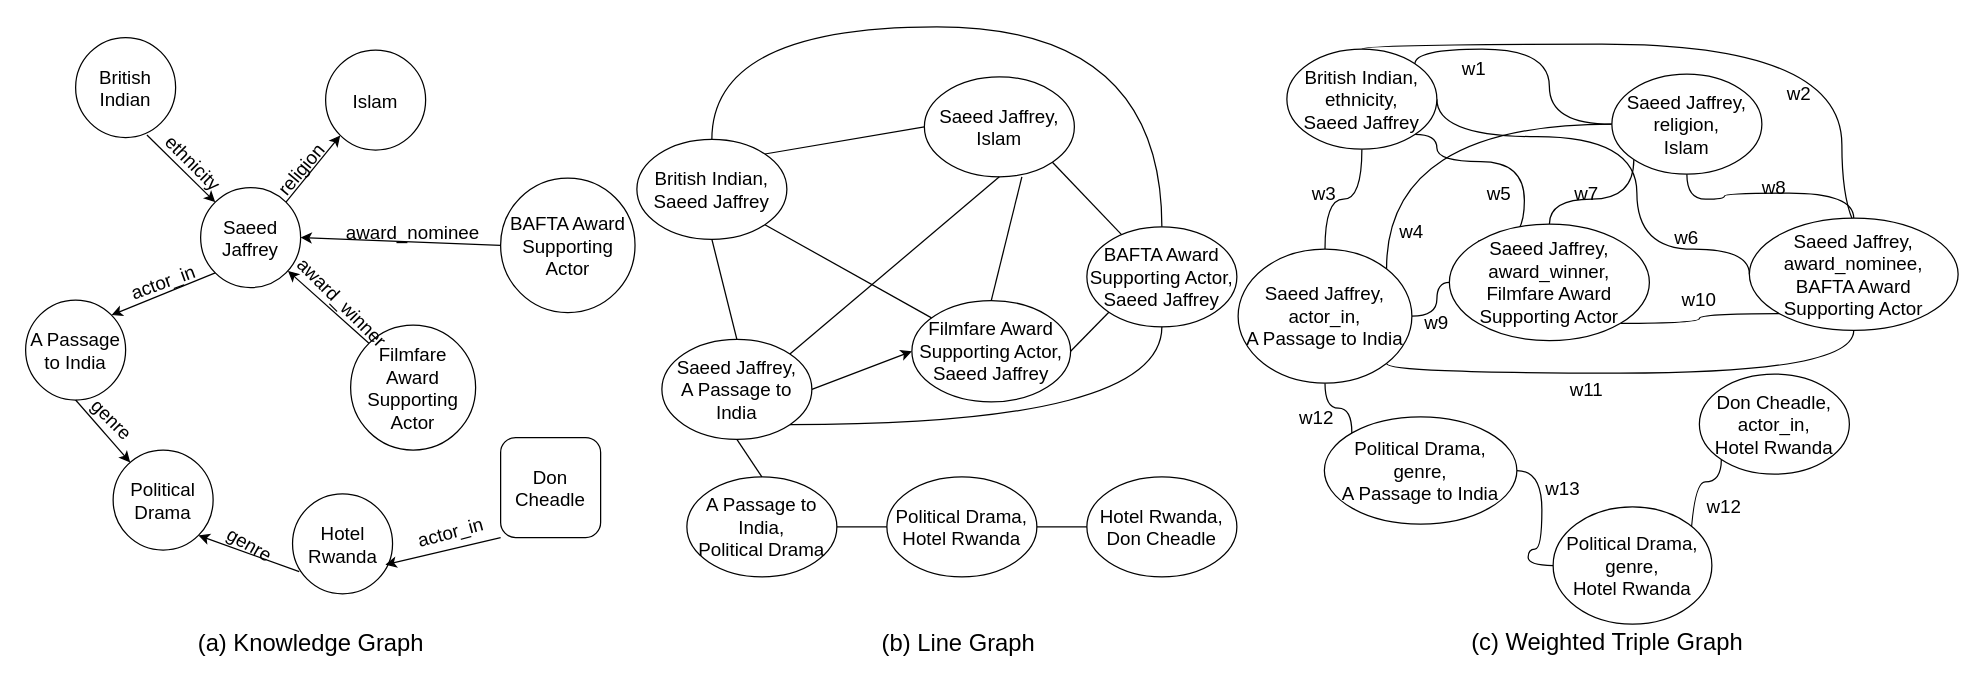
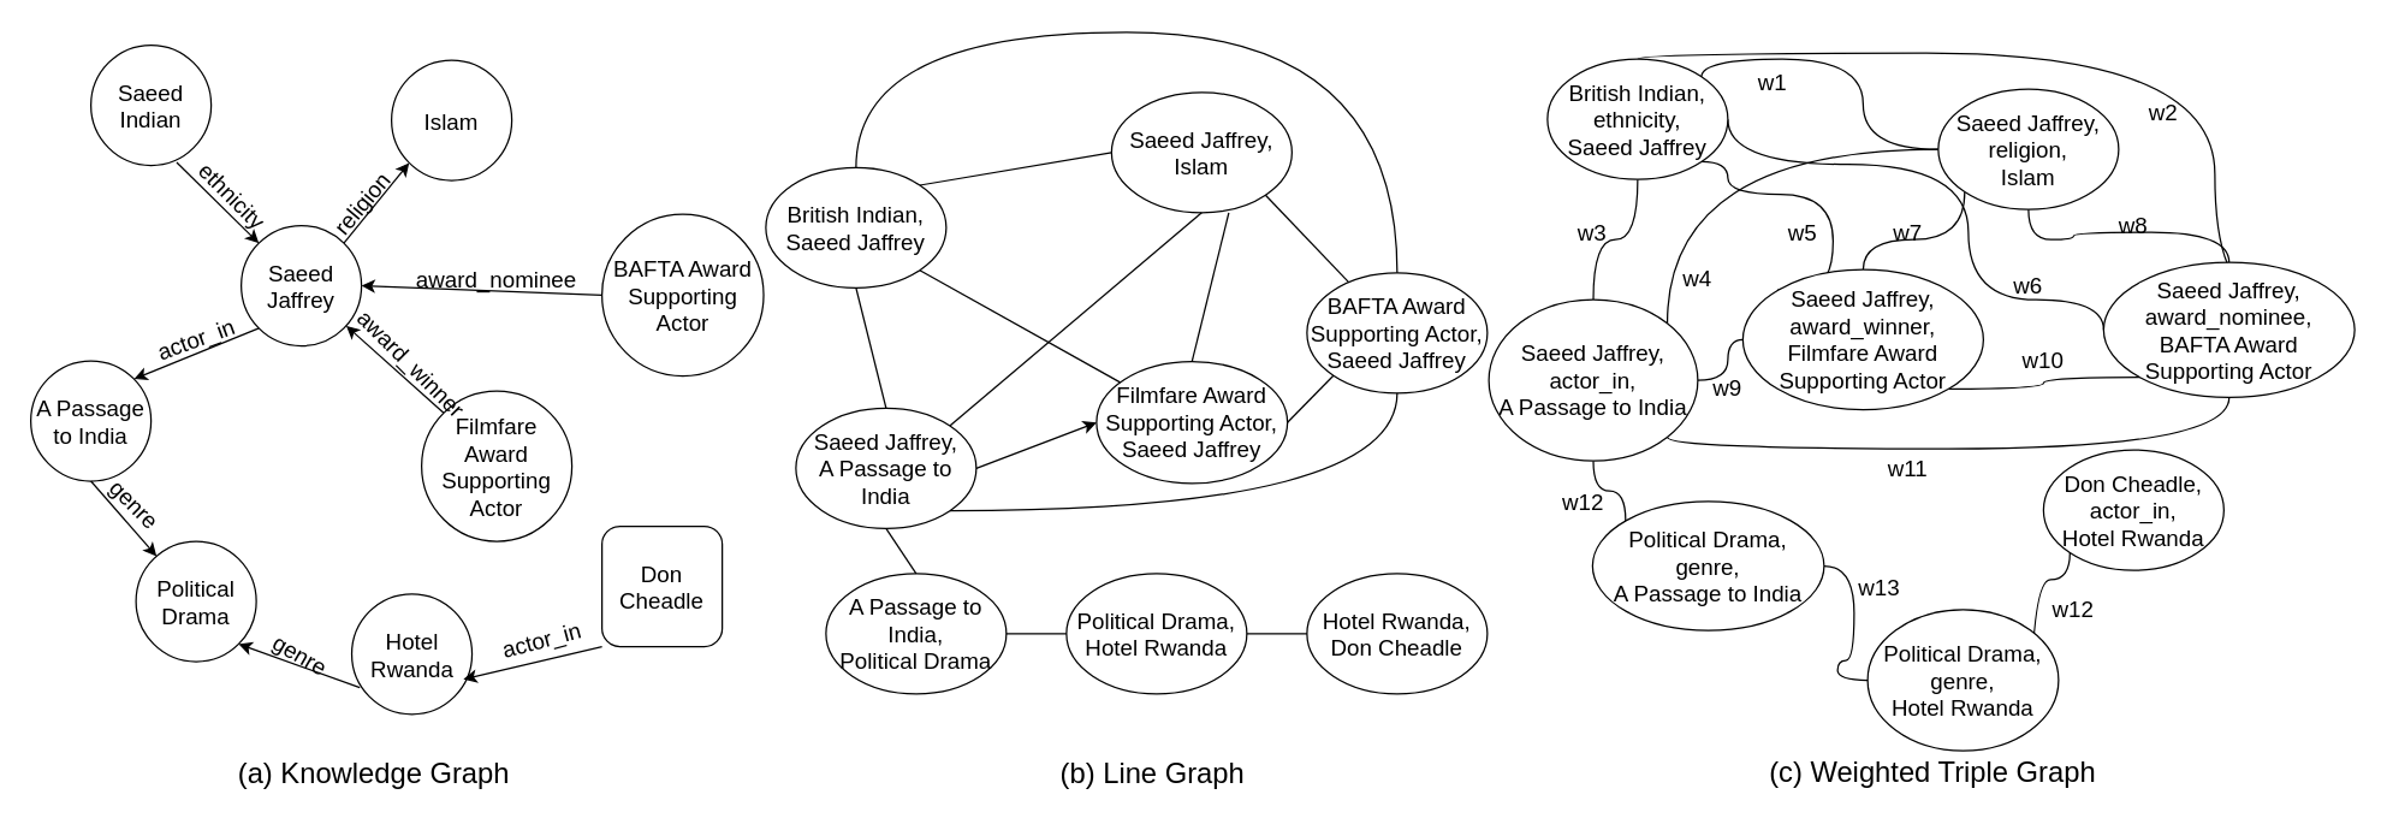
- <mxCell id="10" value="British&lt;br style=&quot;font-size: 15px;&quot;&gt;Indian" style="ellipse;whiteSpace=wrap;html=1;aspect=fixed;fontSize=15;" vertex="1" parent="1"><mxGeometry x="60" y="29.52" width="80" height="80" as="geometry" /></mxCell>
+ <mxCell id="10" value="Saeed&lt;br style=&quot;font-size: 15px;&quot;&gt;Indian" style="ellipse;whiteSpace=wrap;html=1;aspect=fixed;fontSize=15;" vertex="1" parent="1"><mxGeometry x="60" y="29.52" width="80" height="80" as="geometry" /></mxCell>
